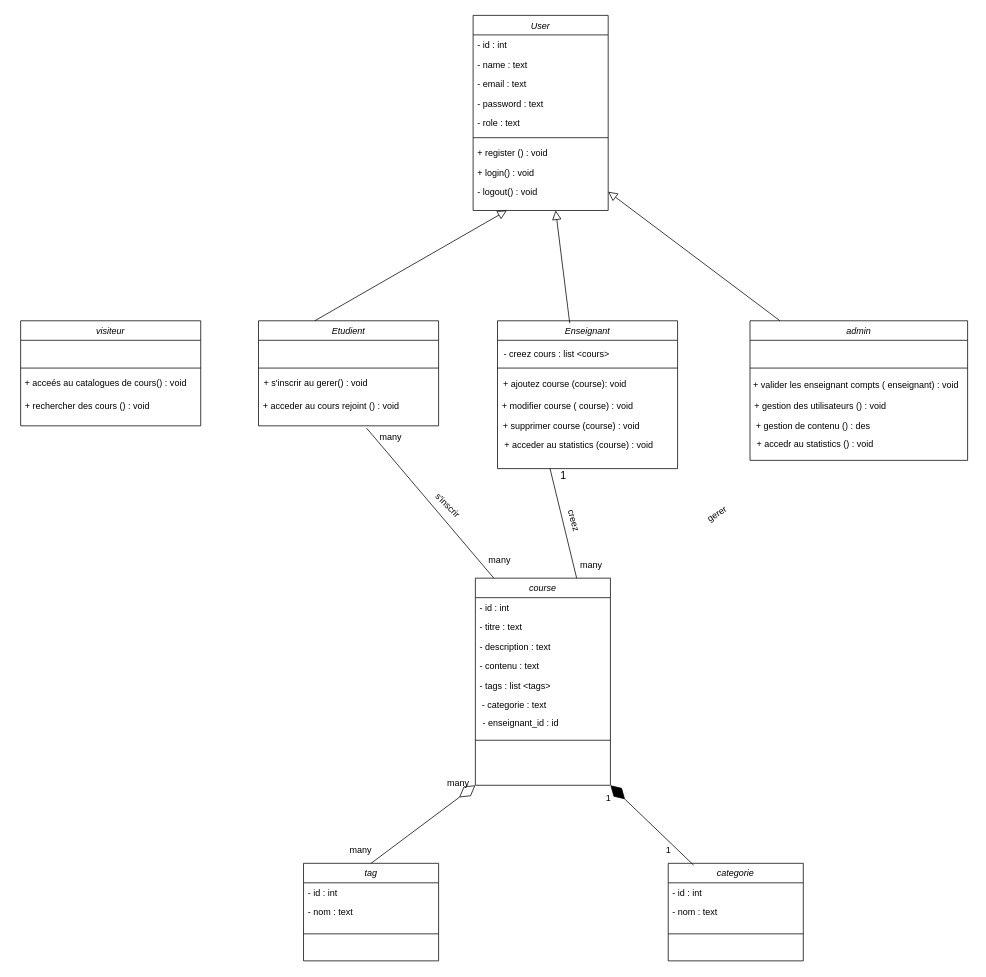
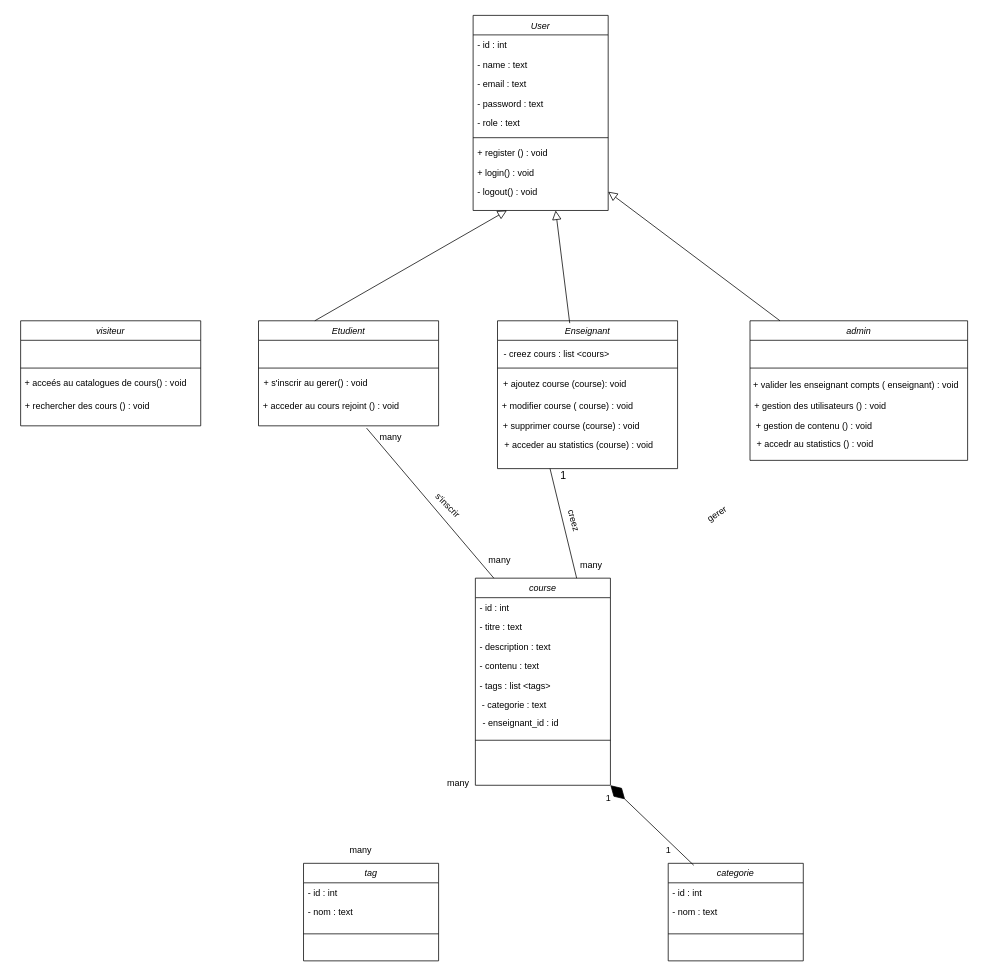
- <mxCell id="31" value="+ gestion de contenu () : des" style="text;align=left;verticalAlign=top;spacingLeft=4;spacingRight=4;overflow=hidden;rotatable=0;points=[[0,0.5],[1,0.5]];portConstraint=eastwest;rounded=0;shadow=0;html=0;" vertex="1" parent="1"><mxGeometry x="1001" y="554" width="290" height="30" as="geometry" /></mxCell>
+ <mxCell id="31" value="+ gestion de contenu () : void" style="text;align=left;verticalAlign=top;spacingLeft=4;spacingRight=4;overflow=hidden;rotatable=0;points=[[0,0.5],[1,0.5]];portConstraint=eastwest;rounded=0;shadow=0;html=0;" vertex="1" parent="1"><mxGeometry x="1001" y="554" width="290" height="30" as="geometry" /></mxCell>
- <mxCell id="65" value="" style="endArrow=diamondThin;endFill=0;endSize=24;html=1;rounded=0;exitX=0.5;exitY=0;exitDx=0;exitDy=0;entryX=0;entryY=1;entryDx=0;entryDy=0;" edge="1" parent="1" source="46" target="33"><mxGeometry width="160" relative="1" as="geometry"><mxPoint x="820" y="1090" as="sourcePoint" /><mxPoint x="980" y="1090" as="targetPoint" /></mxGeometry></mxCell>
